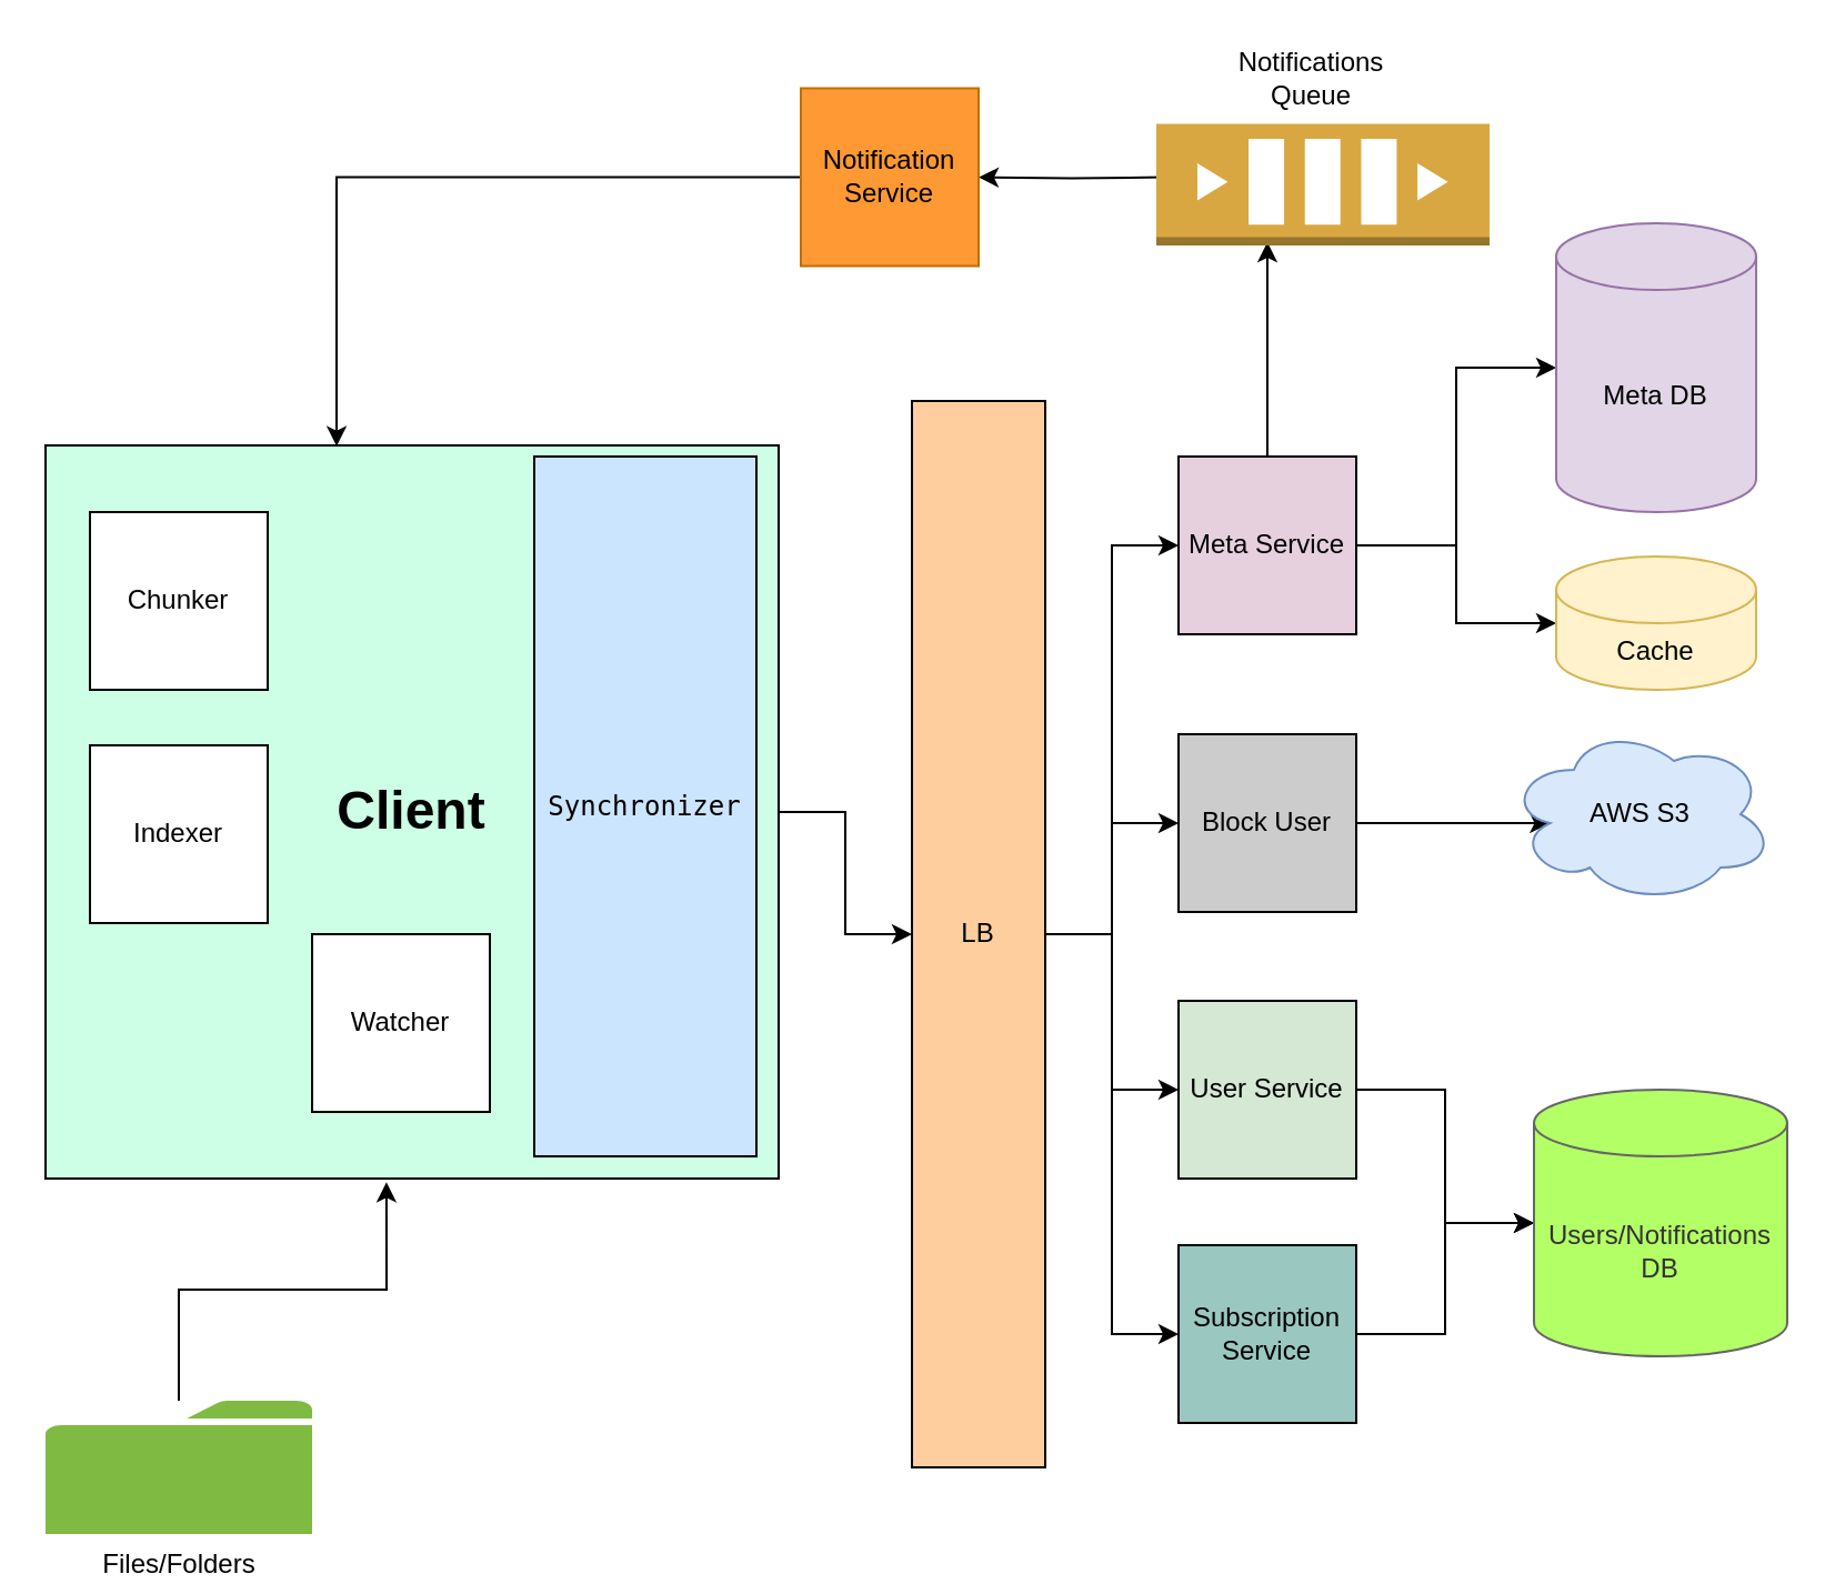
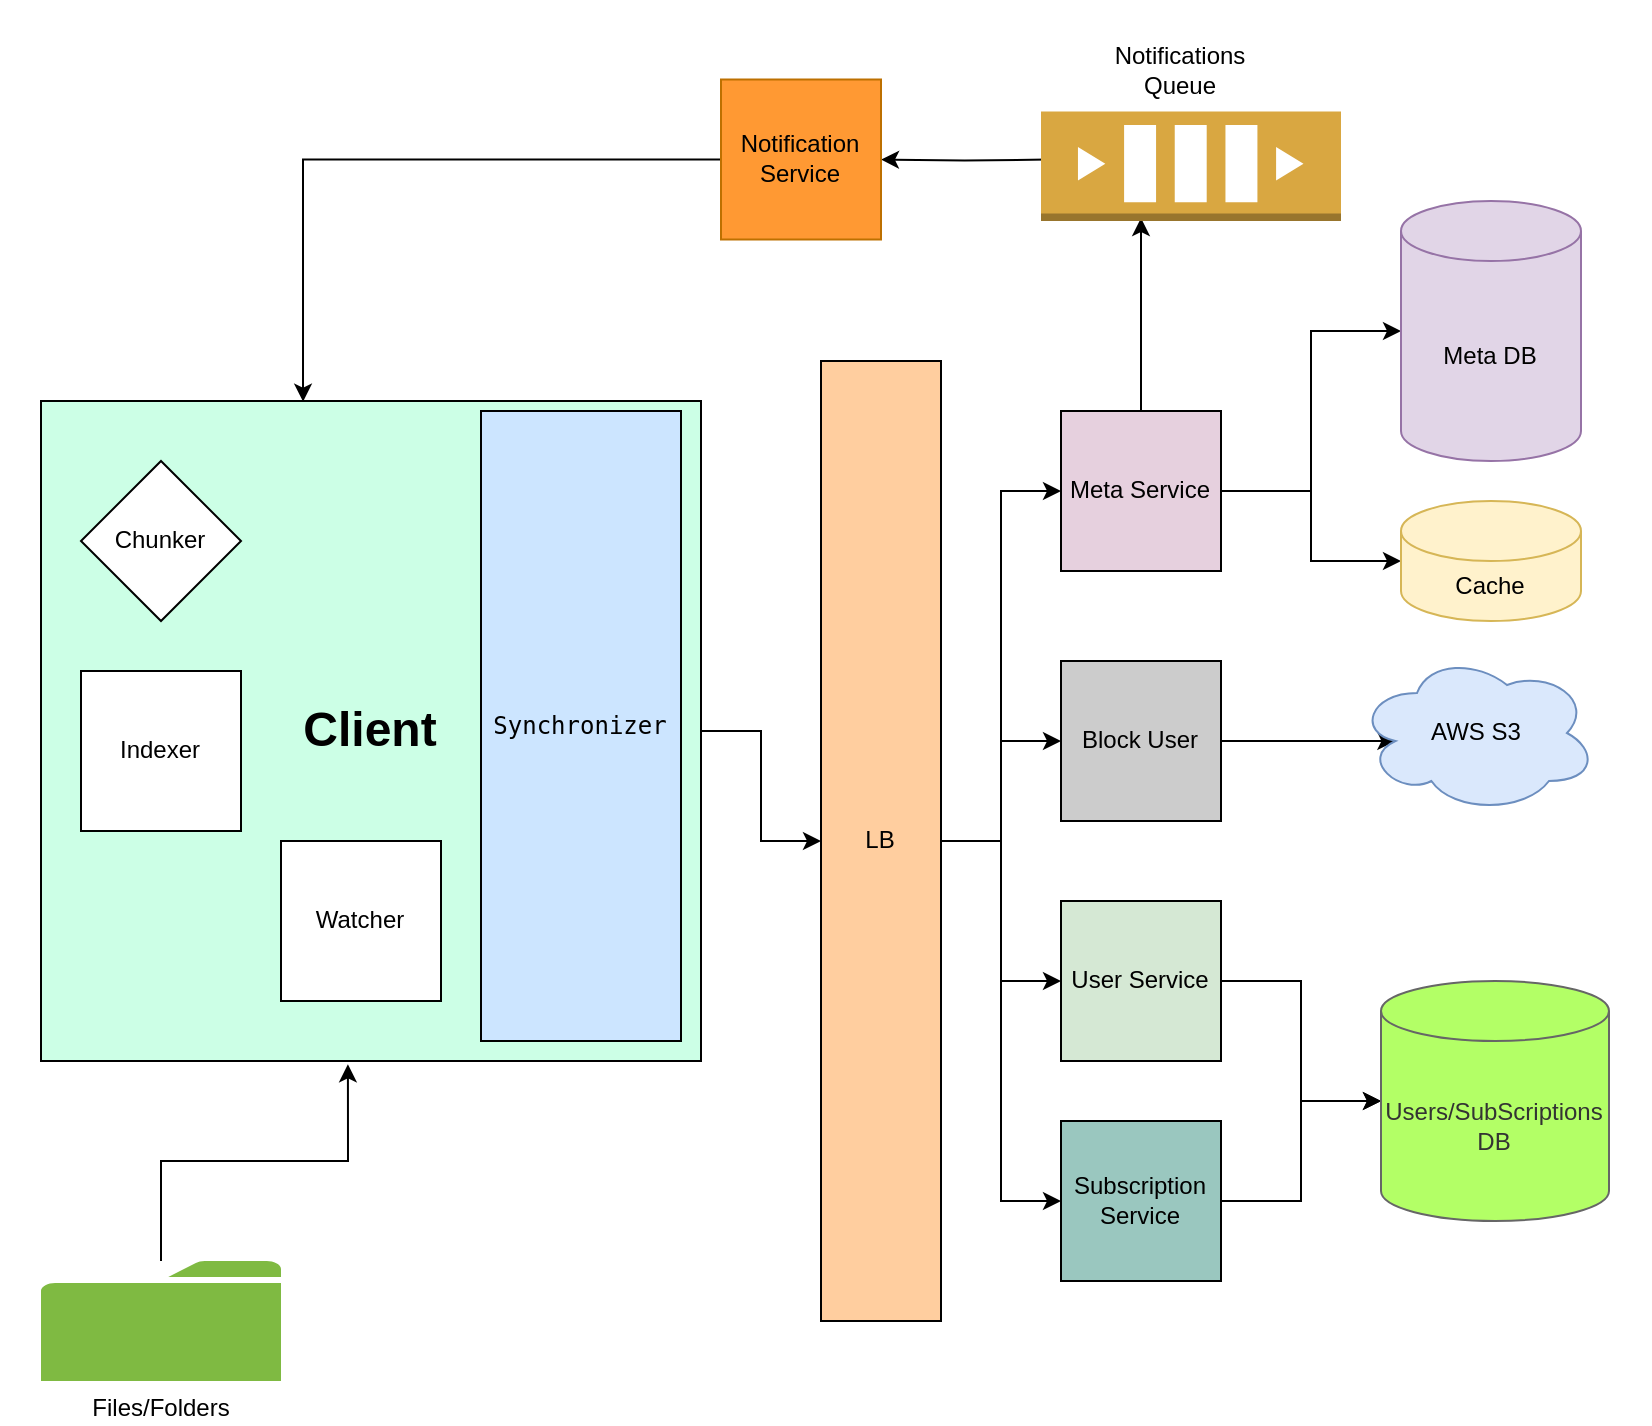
- <mxCell id="6" value="Chunker" style="whiteSpace=wrap;html=1;aspect=fixed;" parent="1" vertex="1"><mxGeometry x="40" y="230" width="80" height="80" as="geometry" /></mxCell>
+ <mxCell id="6" value="Chunker" style="rhombus;whiteSpace=wrap;html=1;aspect=fixed;" parent="1" vertex="1"><mxGeometry x="40" y="230" width="80" height="80" as="geometry" /></mxCell>
- <mxCell id="25" value="Users/Notifications DB" style="shape=cylinder3;whiteSpace=wrap;html=1;boundedLbl=1;backgroundOutline=1;size=15;fillColor=#B3FF66;fontColor=#333333;strokeColor=#666666;" parent="1" vertex="1"><mxGeometry x="690" y="490" width="114" height="120" as="geometry" /></mxCell>
+ <mxCell id="25" value="Users/SubScriptions DB" style="shape=cylinder3;whiteSpace=wrap;html=1;boundedLbl=1;backgroundOutline=1;size=15;fillColor=#B3FF66;fontColor=#333333;strokeColor=#666666;" parent="1" vertex="1"><mxGeometry x="690" y="490" width="114" height="120" as="geometry" /></mxCell>
